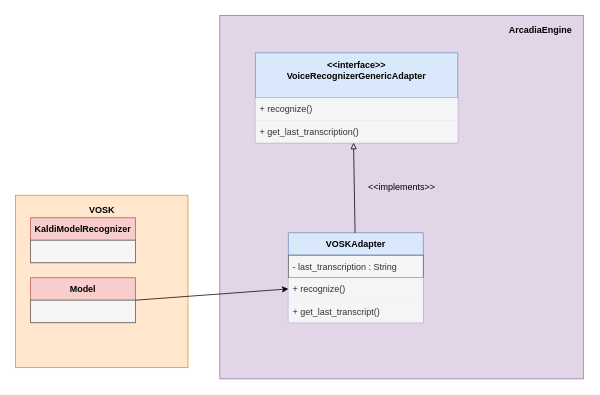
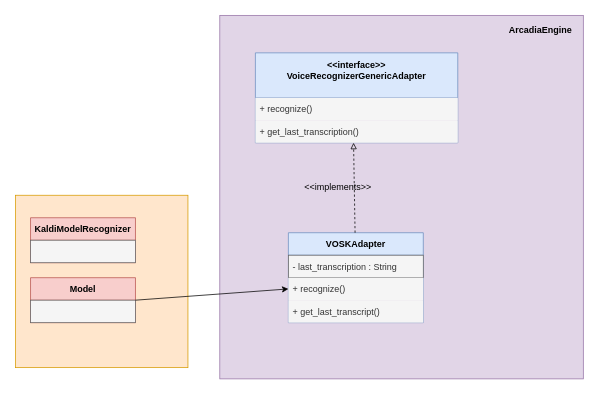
- <mxCell id="13" value="" style="endArrow=block;html=1;rounded=0;entryX=0.485;entryY=1;entryDx=0;entryDy=0;entryPerimeter=0;endFill=0;" parent="1" source="9" target="8" edge="1"><mxGeometry width="50" height="50" relative="1" as="geometry"><mxPoint x="260" y="330" as="sourcePoint" /><mxPoint x="310" y="280" as="targetPoint" /></mxGeometry></mxCell>
+ <mxCell id="13" value="" style="endArrow=block;html=1;rounded=0;entryX=0.485;entryY=1;entryDx=0;entryDy=0;entryPerimeter=0;endFill=0;dashed=1;" parent="1" source="9" target="8" edge="1"><mxGeometry width="50" height="50" relative="1" as="geometry"><mxPoint x="260" y="330" as="sourcePoint" /><mxPoint x="310" y="280" as="targetPoint" /></mxGeometry></mxCell>
- <mxCell id="14" value="&amp;lt;&amp;lt;implements&amp;gt;&amp;gt;" style="text;html=1;align=center;verticalAlign=middle;resizable=0;points=[];autosize=1;strokeColor=none;fillColor=none;" parent="1" vertex="1"><mxGeometry x="480" y="240" width="110" height="20" as="geometry" /></mxCell>
+ <mxCell id="14" value="&amp;lt;&amp;lt;implements&amp;gt;&amp;gt;" style="text;html=1;align=center;verticalAlign=middle;resizable=0;points=[];autosize=1;strokeColor=none;fillColor=none;" parent="1" vertex="1"><mxGeometry x="395" y="240" width="110" height="20" as="geometry" /></mxCell>
- <mxCell id="15" value="&lt;b&gt;VOSK&lt;/b&gt;" style="text;html=1;align=center;verticalAlign=middle;resizable=0;points=[];autosize=1;strokeColor=none;fillColor=none;" parent="1" vertex="1"><mxGeometry x="110" y="270" width="50" height="20" as="geometry" /></mxCell>
